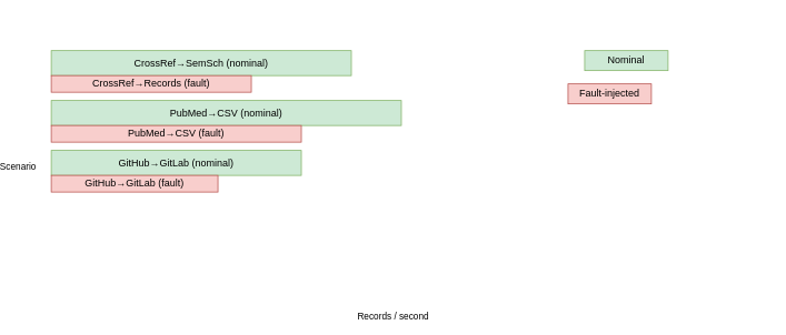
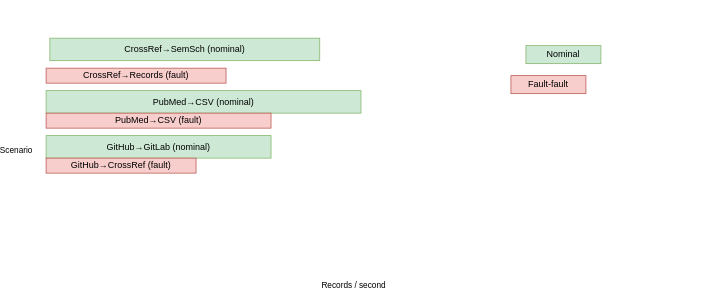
- <mxCell id="4" value="CrossRef→SemSch (nominal)" style="shape=rectangle;whiteSpace=wrap;html=1;fillColor=#cde9d5;strokeColor=#82b366" vertex="1" parent="1"><mxGeometry x="60" y="60" width="360" height="30" as="geometry" /></mxCell>
+ <mxCell id="4" value="CrossRef→SemSch (nominal)" style="shape=rectangle;whiteSpace=wrap;html=1;fillColor=#cde9d5;strokeColor=#82b366" vertex="1" parent="1"><mxGeometry x="65" y="50" width="360" height="30" as="geometry" /></mxCell>
- <mxCell id="11" value="Fault-injected" style="shape=rectangle;whiteSpace=wrap;html=1;fillColor=#f8cecc;strokeColor=#b85450" vertex="1" parent="1"><mxGeometry x="680" y="100" width="100" height="24" as="geometry" /></mxCell>
+ <mxCell id="11" value="Fault-fault" style="shape=rectangle;whiteSpace=wrap;html=1;fillColor=#f8cecc;strokeColor=#b85450" vertex="1" parent="1"><mxGeometry x="680" y="100" width="100" height="24" as="geometry" /></mxCell>
- <mxCell id="9" value="GitHub→GitLab (fault)" style="shape=rectangle;whiteSpace=wrap;html=1;fillColor=#f8cecc;strokeColor=#b85450" vertex="1" parent="1"><mxGeometry x="60" y="210" width="200" height="20" as="geometry" /></mxCell>
+ <mxCell id="9" value="GitHub→CrossRef (fault)" style="shape=rectangle;whiteSpace=wrap;html=1;fillColor=#f8cecc;strokeColor=#b85450" vertex="1" parent="1"><mxGeometry x="60" y="210" width="200" height="20" as="geometry" /></mxCell>
